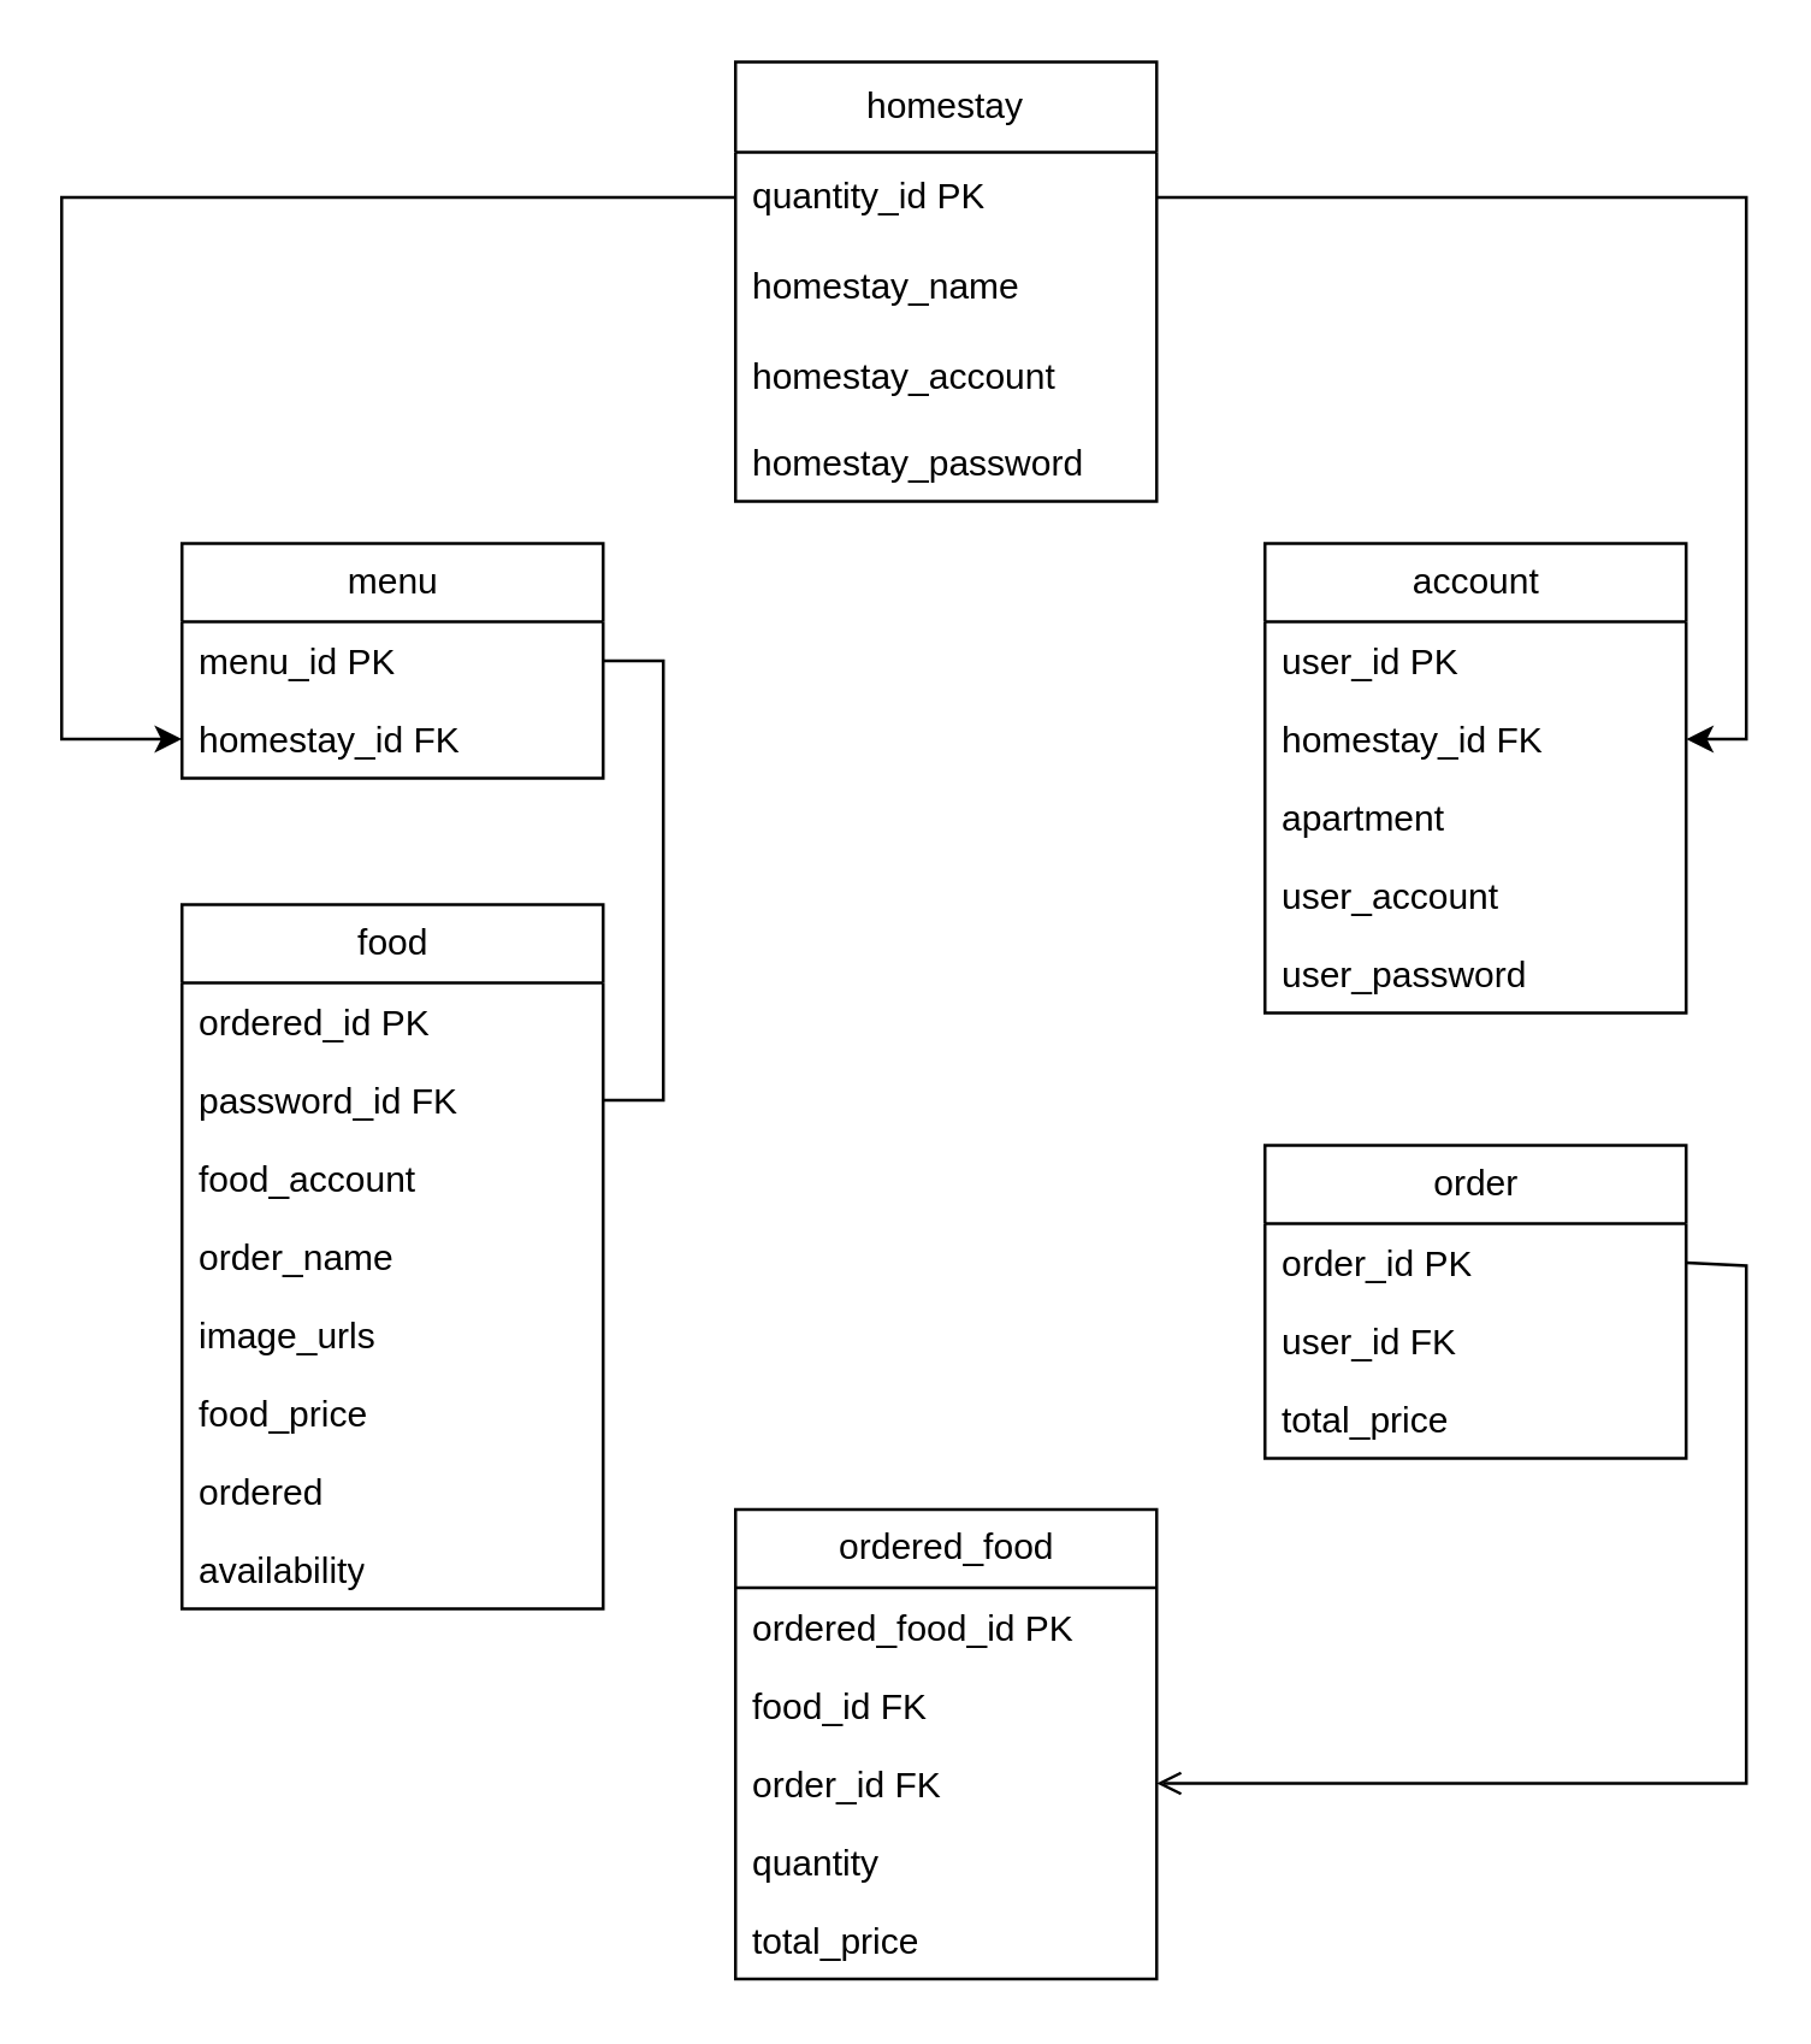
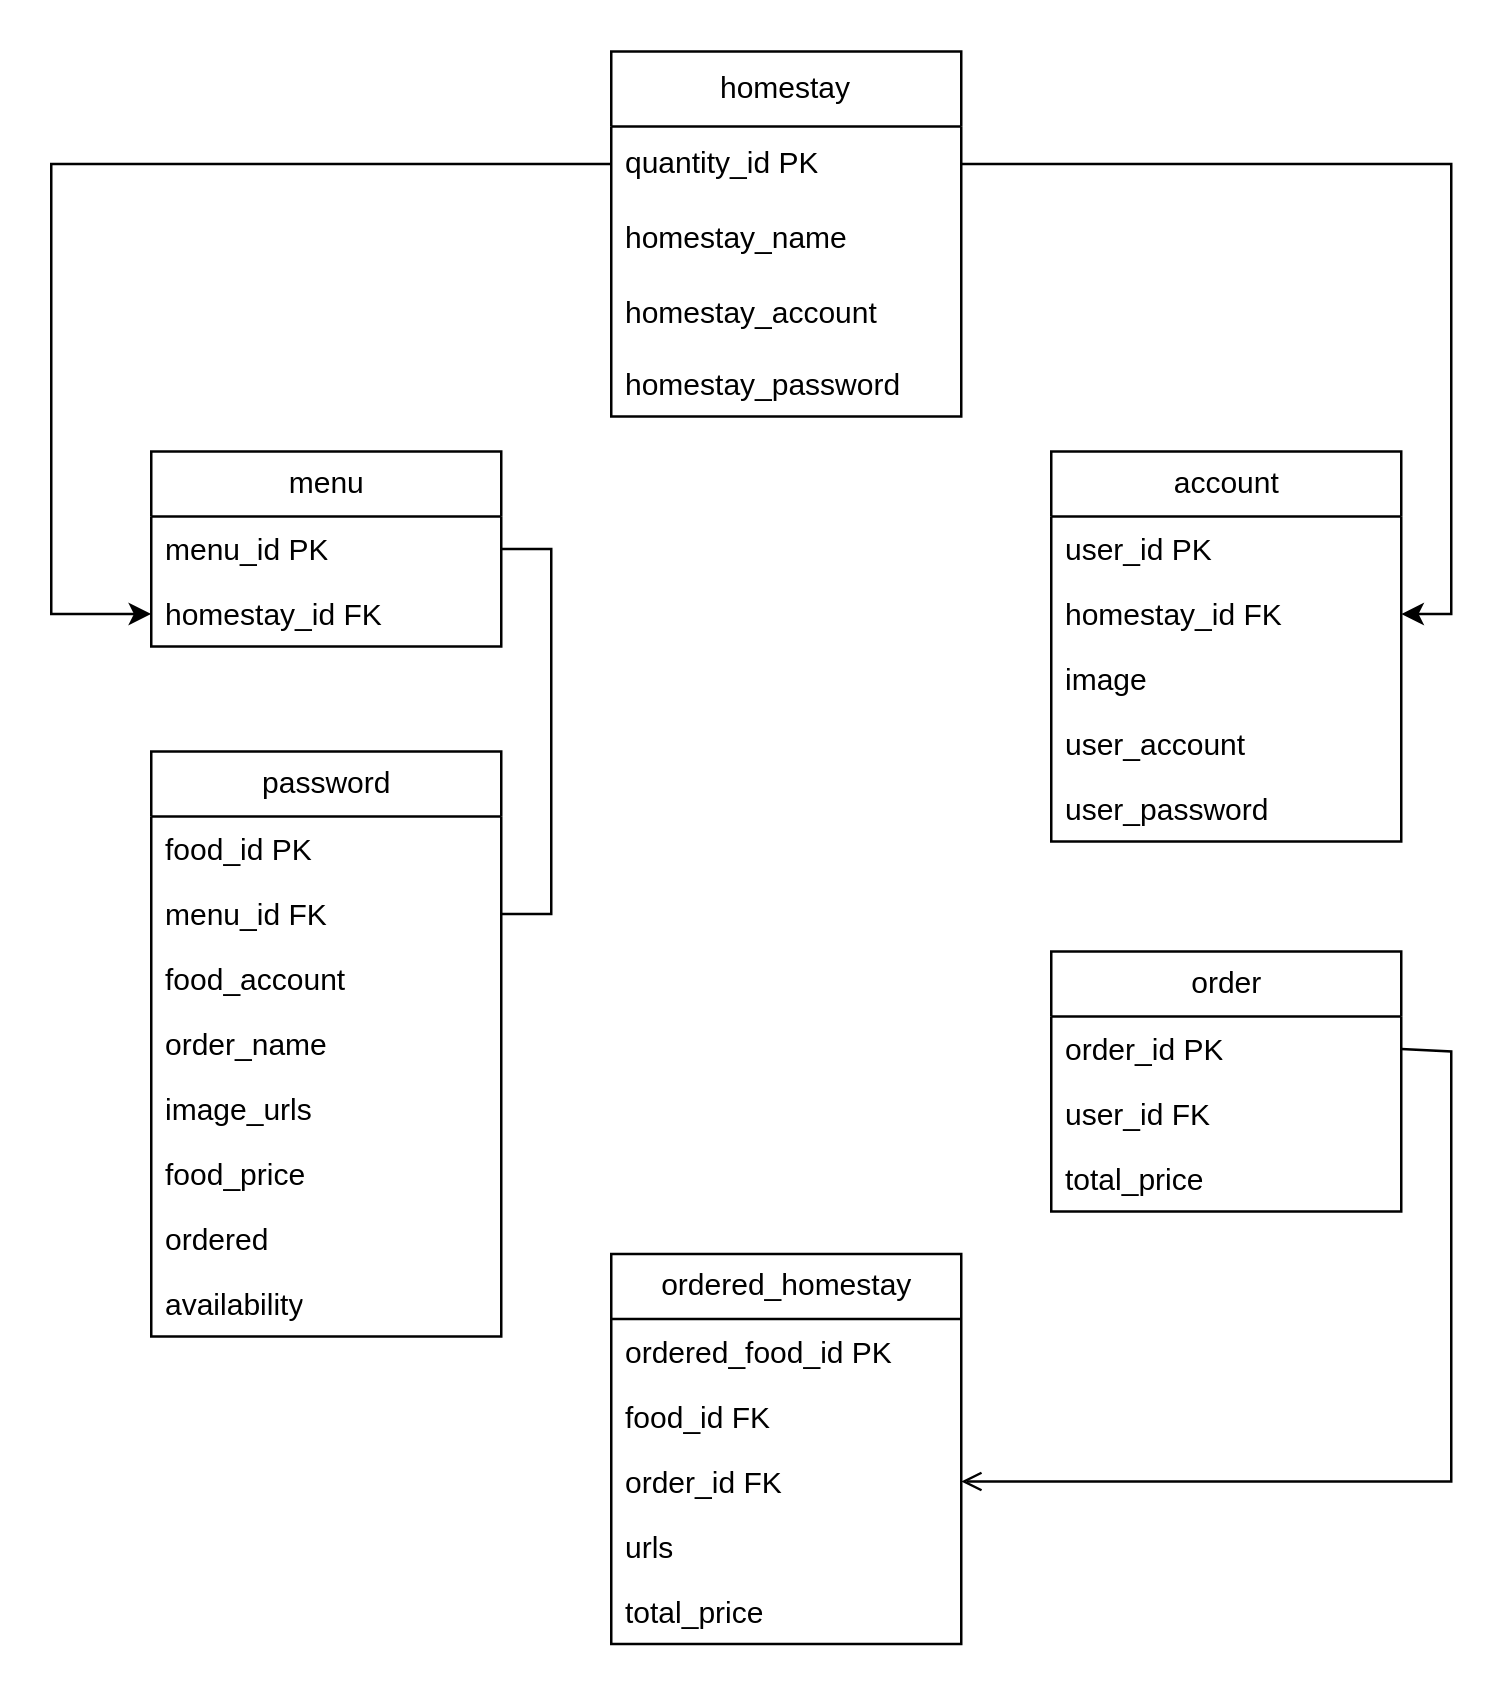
- <mxCell id="10" value="apartment" style="text;strokeColor=none;fillColor=none;align=left;verticalAlign=top;spacingLeft=4;spacingRight=4;overflow=hidden;rotatable=0;points=[[0,0.5],[1,0.5]];portConstraint=eastwest;whiteSpace=wrap;html=1;" vertex="1" parent="7"><mxGeometry y="78" width="140" height="26" as="geometry" /></mxCell>
+ <mxCell id="10" value="image" style="text;strokeColor=none;fillColor=none;align=left;verticalAlign=top;spacingLeft=4;spacingRight=4;overflow=hidden;rotatable=0;points=[[0,0.5],[1,0.5]];portConstraint=eastwest;whiteSpace=wrap;html=1;" vertex="1" parent="7"><mxGeometry y="78" width="140" height="26" as="geometry" /></mxCell>
- <mxCell id="20" value="food" style="swimlane;fontStyle=0;childLayout=stackLayout;horizontal=1;startSize=26;fillColor=none;horizontalStack=0;resizeParent=1;resizeParentMax=0;resizeLast=0;collapsible=1;marginBottom=0;html=1;" vertex="1" parent="1"><mxGeometry x="60" y="300" width="140" height="234" as="geometry" /></mxCell>
+ <mxCell id="20" value="password" style="swimlane;fontStyle=0;childLayout=stackLayout;horizontal=1;startSize=26;fillColor=none;horizontalStack=0;resizeParent=1;resizeParentMax=0;resizeLast=0;collapsible=1;marginBottom=0;html=1;" vertex="1" parent="1"><mxGeometry x="60" y="300" width="140" height="234" as="geometry" /></mxCell>
- <mxCell id="21" value="ordered_id PK" style="text;strokeColor=none;fillColor=none;align=left;verticalAlign=top;spacingLeft=4;spacingRight=4;overflow=hidden;rotatable=0;points=[[0,0.5],[1,0.5]];portConstraint=eastwest;whiteSpace=wrap;html=1;" vertex="1" parent="20"><mxGeometry y="26" width="140" height="26" as="geometry" /></mxCell>
+ <mxCell id="21" value="food_id PK" style="text;strokeColor=none;fillColor=none;align=left;verticalAlign=top;spacingLeft=4;spacingRight=4;overflow=hidden;rotatable=0;points=[[0,0.5],[1,0.5]];portConstraint=eastwest;whiteSpace=wrap;html=1;" vertex="1" parent="20"><mxGeometry y="26" width="140" height="26" as="geometry" /></mxCell>
- <mxCell id="22" value="password_id FK" style="text;strokeColor=none;fillColor=none;align=left;verticalAlign=top;spacingLeft=4;spacingRight=4;overflow=hidden;rotatable=0;points=[[0,0.5],[1,0.5]];portConstraint=eastwest;whiteSpace=wrap;html=1;" vertex="1" parent="20"><mxGeometry y="52" width="140" height="26" as="geometry" /></mxCell>
+ <mxCell id="22" value="menu_id FK" style="text;strokeColor=none;fillColor=none;align=left;verticalAlign=top;spacingLeft=4;spacingRight=4;overflow=hidden;rotatable=0;points=[[0,0.5],[1,0.5]];portConstraint=eastwest;whiteSpace=wrap;html=1;" vertex="1" parent="20"><mxGeometry y="52" width="140" height="26" as="geometry" /></mxCell>
- <mxCell id="29" value="ordered_food" style="swimlane;fontStyle=0;childLayout=stackLayout;horizontal=1;startSize=26;fillColor=none;horizontalStack=0;resizeParent=1;resizeParentMax=0;resizeLast=0;collapsible=1;marginBottom=0;html=1;" vertex="1" parent="1"><mxGeometry x="244" y="501" width="140" height="156" as="geometry" /></mxCell>
+ <mxCell id="29" value="ordered_homestay" style="swimlane;fontStyle=0;childLayout=stackLayout;horizontal=1;startSize=26;fillColor=none;horizontalStack=0;resizeParent=1;resizeParentMax=0;resizeLast=0;collapsible=1;marginBottom=0;html=1;" vertex="1" parent="1"><mxGeometry x="244" y="501" width="140" height="156" as="geometry" /></mxCell>
- <mxCell id="33" value="quantity" style="text;strokeColor=none;fillColor=none;align=left;verticalAlign=top;spacingLeft=4;spacingRight=4;overflow=hidden;rotatable=0;points=[[0,0.5],[1,0.5]];portConstraint=eastwest;whiteSpace=wrap;html=1;" vertex="1" parent="29"><mxGeometry y="104" width="140" height="26" as="geometry" /></mxCell>
+ <mxCell id="33" value="urls" style="text;strokeColor=none;fillColor=none;align=left;verticalAlign=top;spacingLeft=4;spacingRight=4;overflow=hidden;rotatable=0;points=[[0,0.5],[1,0.5]];portConstraint=eastwest;whiteSpace=wrap;html=1;" vertex="1" parent="29"><mxGeometry y="104" width="140" height="26" as="geometry" /></mxCell>
